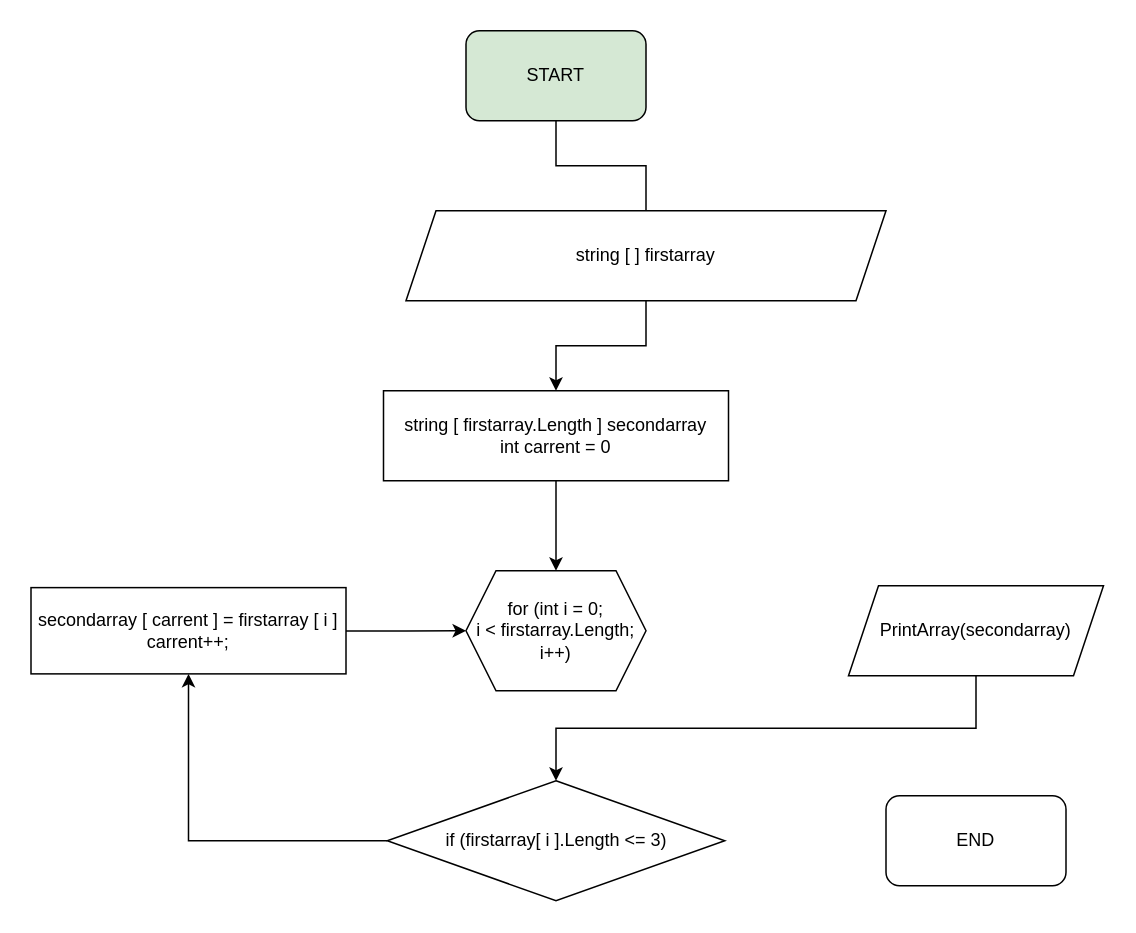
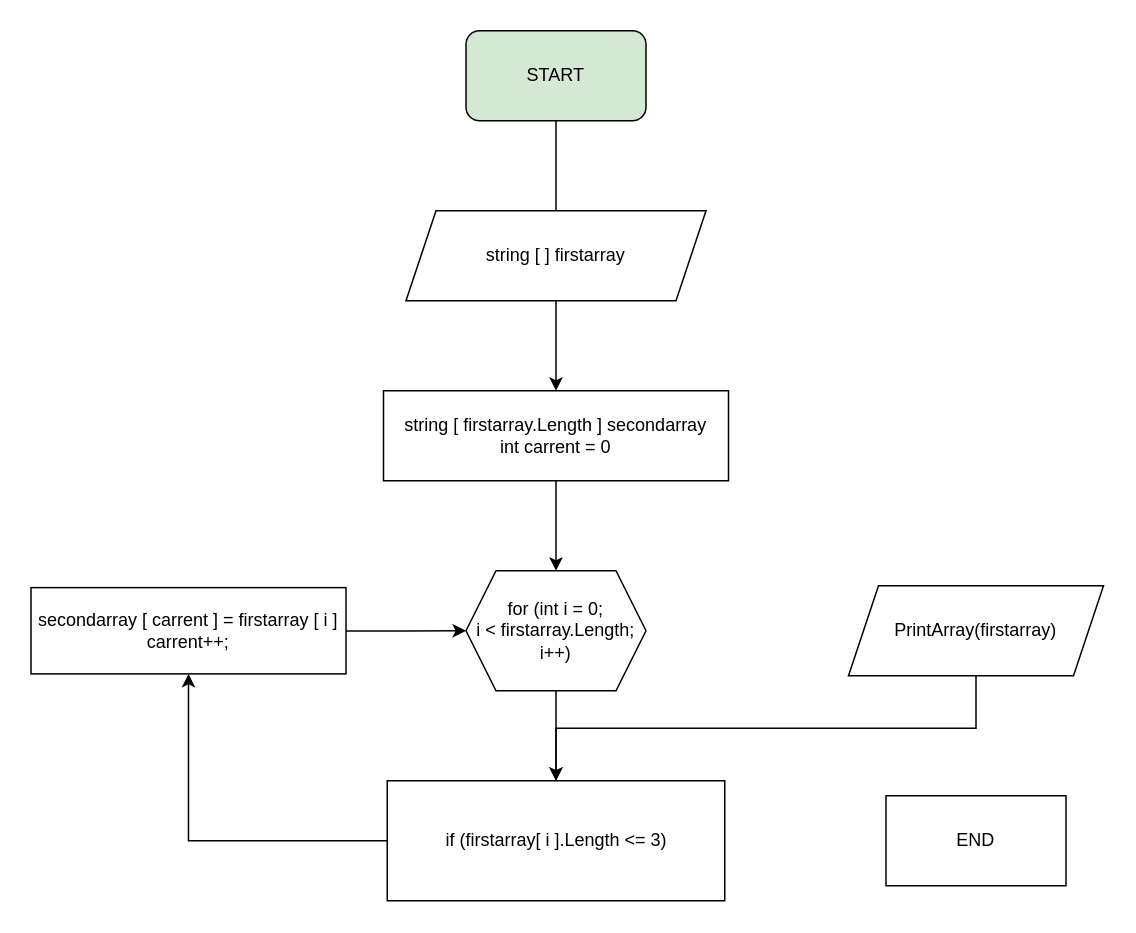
- <mxCell id="16" value="string [ ] firstarray" style="shape=parallelogram;perimeter=parallelogramPerimeter;whiteSpace=wrap;html=1;fixedSize=1;" vertex="1" parent="1"><mxGeometry x="270" y="140" width="320" height="60" as="geometry" /></mxCell>
+ <mxCell id="16" value="string [ ] firstarray" style="shape=parallelogram;perimeter=parallelogramPerimeter;whiteSpace=wrap;html=1;fixedSize=1;" vertex="1" parent="1"><mxGeometry x="270" y="140" width="200" height="60" as="geometry" /></mxCell>
- <mxCell id="12" value="PrintArray(secondarray)" style="shape=parallelogram;perimeter=parallelogramPerimeter;whiteSpace=wrap;html=1;fixedSize=1;" vertex="1" parent="1"><mxGeometry x="565" y="390" width="170" height="60" as="geometry" /></mxCell>
+ <mxCell id="12" value="PrintArray(firstarray)" style="shape=parallelogram;perimeter=parallelogramPerimeter;whiteSpace=wrap;html=1;fixedSize=1;" vertex="1" parent="1"><mxGeometry x="565" y="390" width="170" height="60" as="geometry" /></mxCell>
+ <mxCell id="3" value="" style="edgeStyle=orthogonalEdgeStyle;rounded=0;orthogonalLoop=1;jettySize=auto;html=1;" parent="1" source="4" target="6" edge="1"><mxGeometry relative="1" as="geometry" /></mxCell>
- <mxCell id="6" value="if (firstarray[ i ].Length &amp;lt;= 3)" style="rhombus;whiteSpace=wrap;html=1;" parent="1" vertex="1"><mxGeometry x="257.5" y="520" width="225" height="80" as="geometry" /></mxCell>
+ <mxCell id="6" value="if (firstarray[ i ].Length &amp;lt;= 3)" style="whiteSpace=wrap;html=1;rounded=0;" parent="1" vertex="1"><mxGeometry x="257.5" y="520" width="225" height="80" as="geometry" /></mxCell>
- <mxCell id="13" value="END" style="rounded=1;whiteSpace=wrap;html=1;" vertex="1" parent="1"><mxGeometry x="590" y="530" width="120" height="60" as="geometry" /></mxCell>
+ <mxCell id="13" value="END" style="whiteSpace=wrap;html=1;rounded=0;" vertex="1" parent="1"><mxGeometry x="590" y="530" width="120" height="60" as="geometry" /></mxCell>
